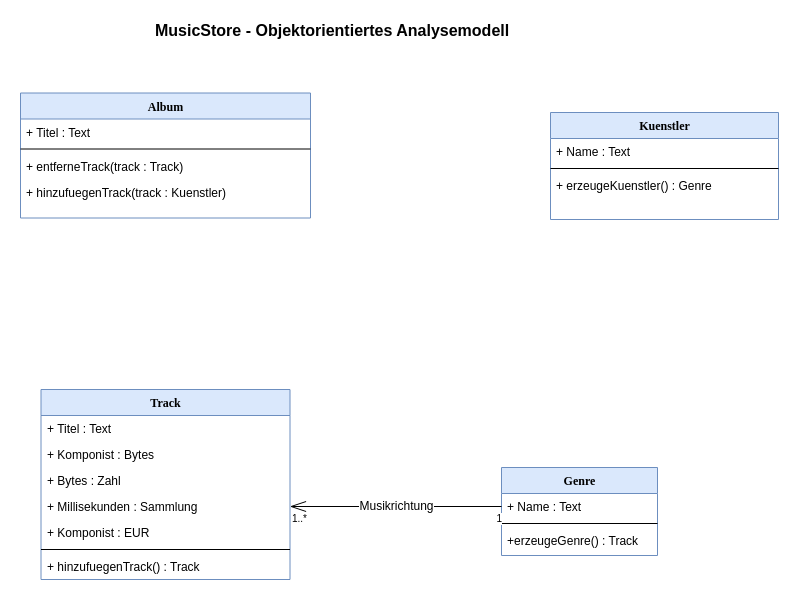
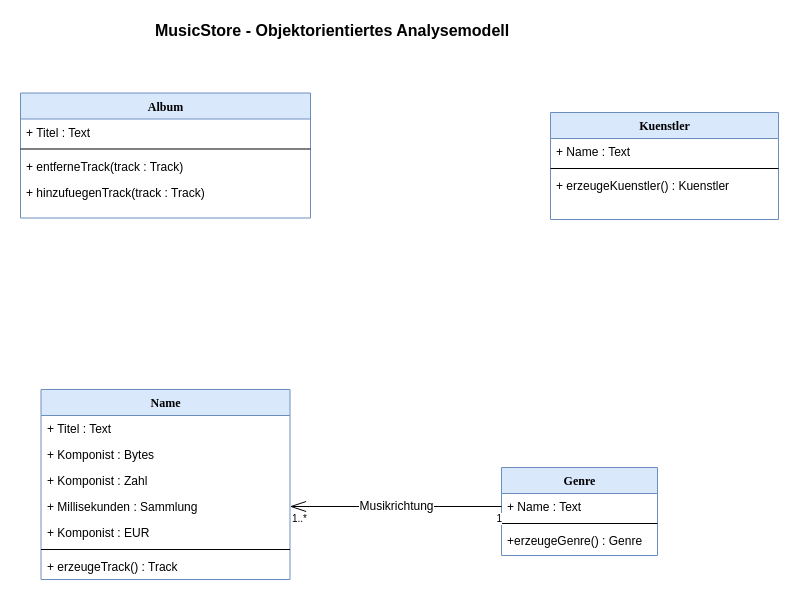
- <mxCell id="10" value="+ erzeugeKuenstler() : Genre" style="text;html=1;strokeColor=none;fillColor=none;align=left;verticalAlign=top;spacingLeft=4;spacingRight=4;whiteSpace=wrap;overflow=hidden;rotatable=0;points=[[0,0.5],[1,0.5]];portConstraint=eastwest;" parent="7" vertex="1"><mxGeometry y="60" width="228" height="26" as="geometry" /></mxCell>
+ <mxCell id="10" value="+ erzeugeKuenstler() : Kuenstler" style="text;html=1;strokeColor=none;fillColor=none;align=left;verticalAlign=top;spacingLeft=4;spacingRight=4;whiteSpace=wrap;overflow=hidden;rotatable=0;points=[[0,0.5],[1,0.5]];portConstraint=eastwest;" parent="7" vertex="1"><mxGeometry y="60" width="228" height="26" as="geometry" /></mxCell>
- <mxCell id="6" value="+ hinzufuegenTrack(track : Kuenstler)" style="text;html=1;strokeColor=none;fillColor=none;align=left;verticalAlign=top;spacingLeft=4;spacingRight=4;whiteSpace=wrap;overflow=hidden;rotatable=0;points=[[0,0.5],[1,0.5]];portConstraint=eastwest;" parent="2" vertex="1"><mxGeometry y="86" width="290" height="26" as="geometry" /></mxCell>
+ <mxCell id="6" value="+ hinzufuegenTrack(track : Track)" style="text;html=1;strokeColor=none;fillColor=none;align=left;verticalAlign=top;spacingLeft=4;spacingRight=4;whiteSpace=wrap;overflow=hidden;rotatable=0;points=[[0,0.5],[1,0.5]];portConstraint=eastwest;" parent="2" vertex="1"><mxGeometry y="86" width="290" height="26" as="geometry" /></mxCell>
- <mxCell id="15" value="Track" style="swimlane;html=1;fontStyle=1;align=center;verticalAlign=top;childLayout=stackLayout;horizontal=1;startSize=26;horizontalStack=0;resizeParent=1;resizeLast=0;collapsible=1;marginBottom=0;swimlaneFillColor=#ffffff;rounded=0;shadow=0;comic=0;labelBackgroundColor=none;strokeColor=#6c8ebf;strokeWidth=1;fillColor=#dae8fc;fontFamily=Verdana;fontSize=12;" parent="1" vertex="1"><mxGeometry x="40.5" y="389" width="249" height="190" as="geometry" /></mxCell>
+ <mxCell id="15" value="Name" style="swimlane;html=1;fontStyle=1;align=center;verticalAlign=top;childLayout=stackLayout;horizontal=1;startSize=26;horizontalStack=0;resizeParent=1;resizeLast=0;collapsible=1;marginBottom=0;swimlaneFillColor=#ffffff;rounded=0;shadow=0;comic=0;labelBackgroundColor=none;strokeColor=#6c8ebf;strokeWidth=1;fillColor=#dae8fc;fontFamily=Verdana;fontSize=12;" parent="1" vertex="1"><mxGeometry x="40.5" y="389" width="249" height="190" as="geometry" /></mxCell>
- <mxCell id="18" value="+ Bytes : Zahl" style="text;html=1;strokeColor=none;fillColor=none;align=left;verticalAlign=top;spacingLeft=4;spacingRight=4;whiteSpace=wrap;overflow=hidden;rotatable=0;points=[[0,0.5],[1,0.5]];portConstraint=eastwest;" parent="15" vertex="1"><mxGeometry y="78" width="249" height="26" as="geometry" /></mxCell>
+ <mxCell id="18" value="+ Komponist : Zahl" style="text;html=1;strokeColor=none;fillColor=none;align=left;verticalAlign=top;spacingLeft=4;spacingRight=4;whiteSpace=wrap;overflow=hidden;rotatable=0;points=[[0,0.5],[1,0.5]];portConstraint=eastwest;" parent="15" vertex="1"><mxGeometry y="78" width="249" height="26" as="geometry" /></mxCell>
- <mxCell id="14" value="+erzeugeGenre() : Track" style="text;html=1;strokeColor=none;fillColor=none;align=left;verticalAlign=top;spacingLeft=4;spacingRight=4;whiteSpace=wrap;overflow=hidden;rotatable=0;points=[[0,0.5],[1,0.5]];portConstraint=eastwest;" parent="11" vertex="1"><mxGeometry y="60" width="156" height="26" as="geometry" /></mxCell>
+ <mxCell id="14" value="+erzeugeGenre() : Genre" style="text;html=1;strokeColor=none;fillColor=none;align=left;verticalAlign=top;spacingLeft=4;spacingRight=4;whiteSpace=wrap;overflow=hidden;rotatable=0;points=[[0,0.5],[1,0.5]];portConstraint=eastwest;" parent="11" vertex="1"><mxGeometry y="60" width="156" height="26" as="geometry" /></mxCell>
- <mxCell id="22" value="+ hinzufuegenTrack() : Track" style="text;html=1;strokeColor=none;fillColor=none;align=left;verticalAlign=top;spacingLeft=4;spacingRight=4;whiteSpace=wrap;overflow=hidden;rotatable=0;points=[[0,0.5],[1,0.5]];portConstraint=eastwest;" parent="15" vertex="1"><mxGeometry y="164" width="249" height="26" as="geometry" /></mxCell>
+ <mxCell id="22" value="+ erzeugeTrack() : Track" style="text;html=1;strokeColor=none;fillColor=none;align=left;verticalAlign=top;spacingLeft=4;spacingRight=4;whiteSpace=wrap;overflow=hidden;rotatable=0;points=[[0,0.5],[1,0.5]];portConstraint=eastwest;" parent="15" vertex="1"><mxGeometry y="164" width="249" height="26" as="geometry" /></mxCell>
